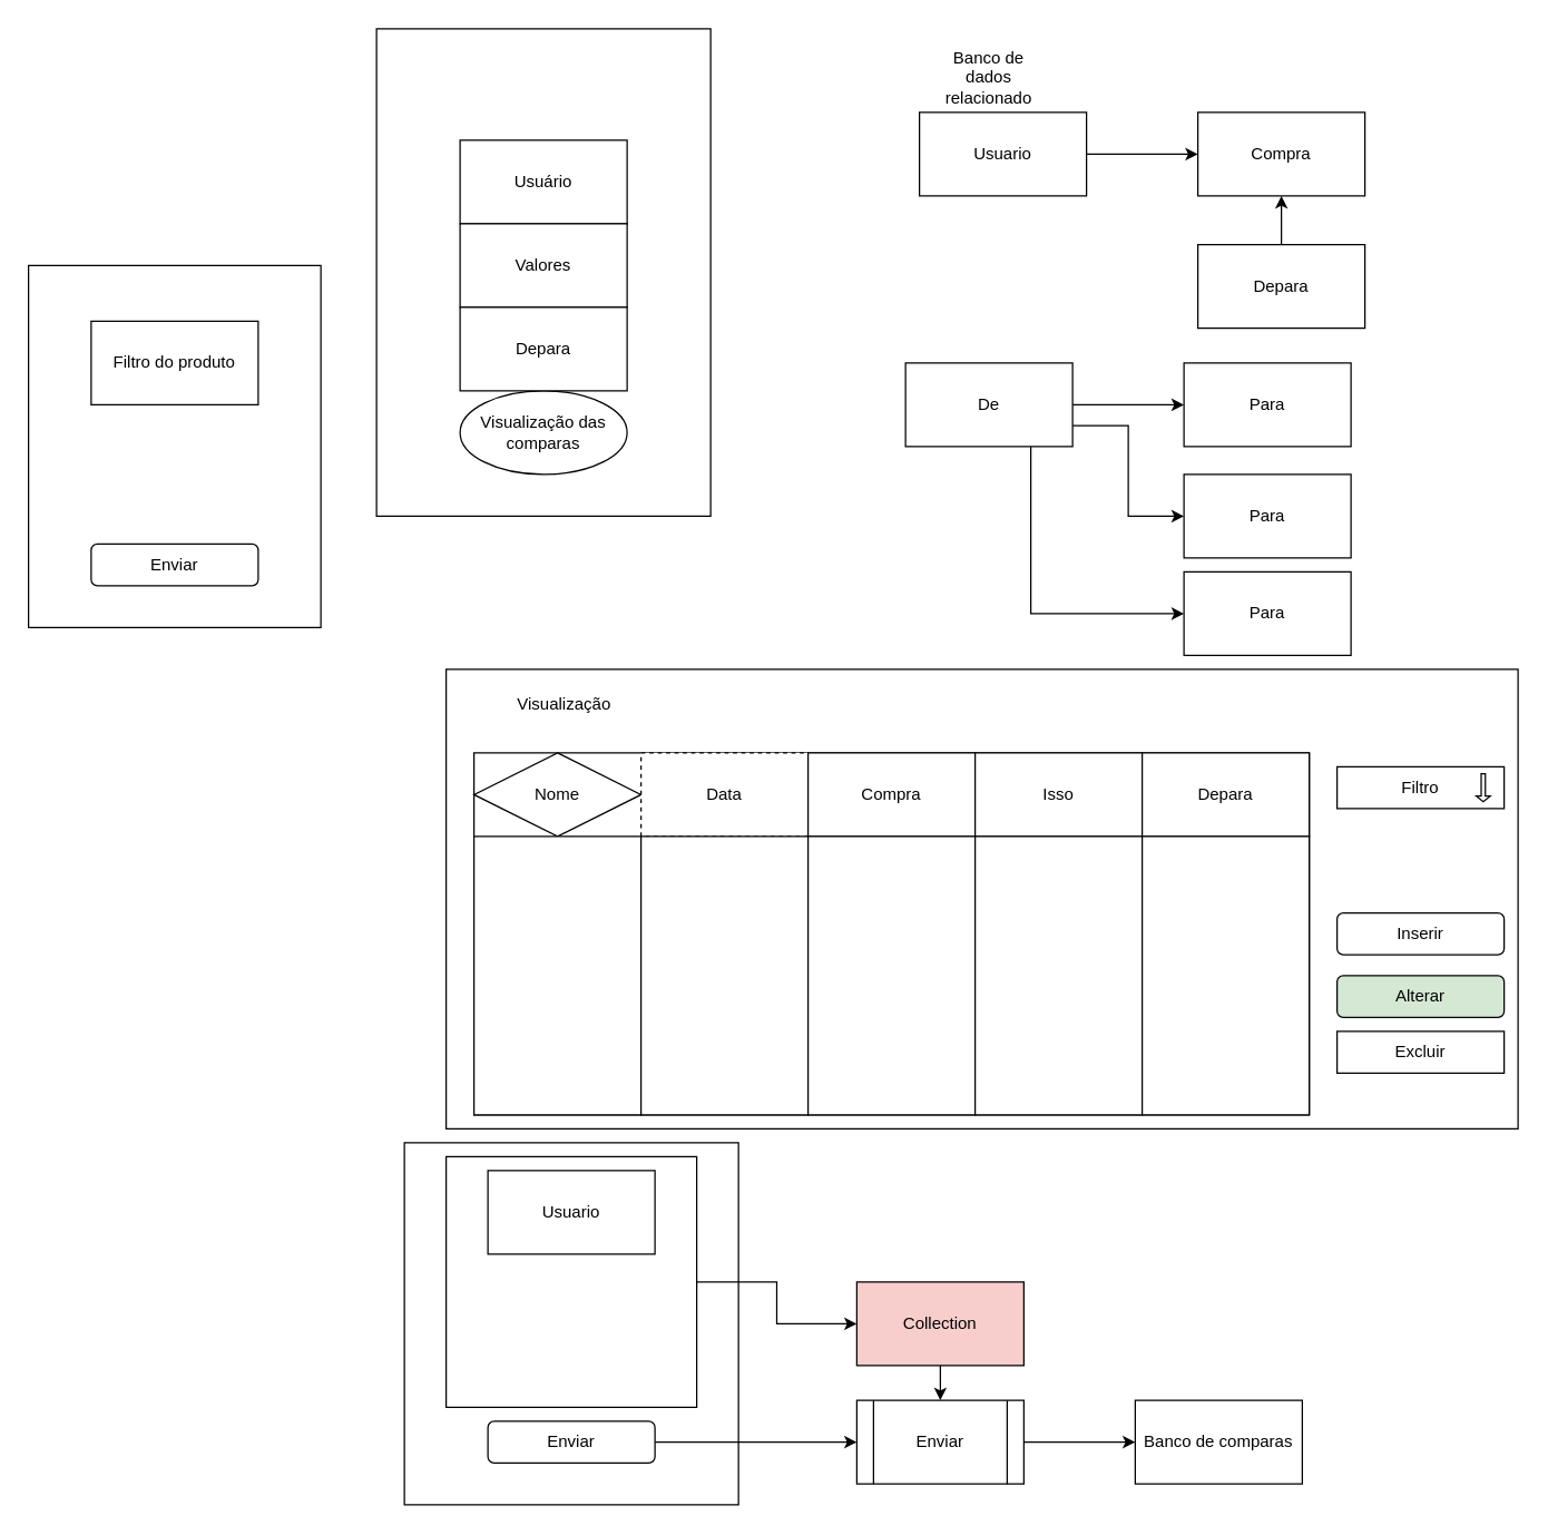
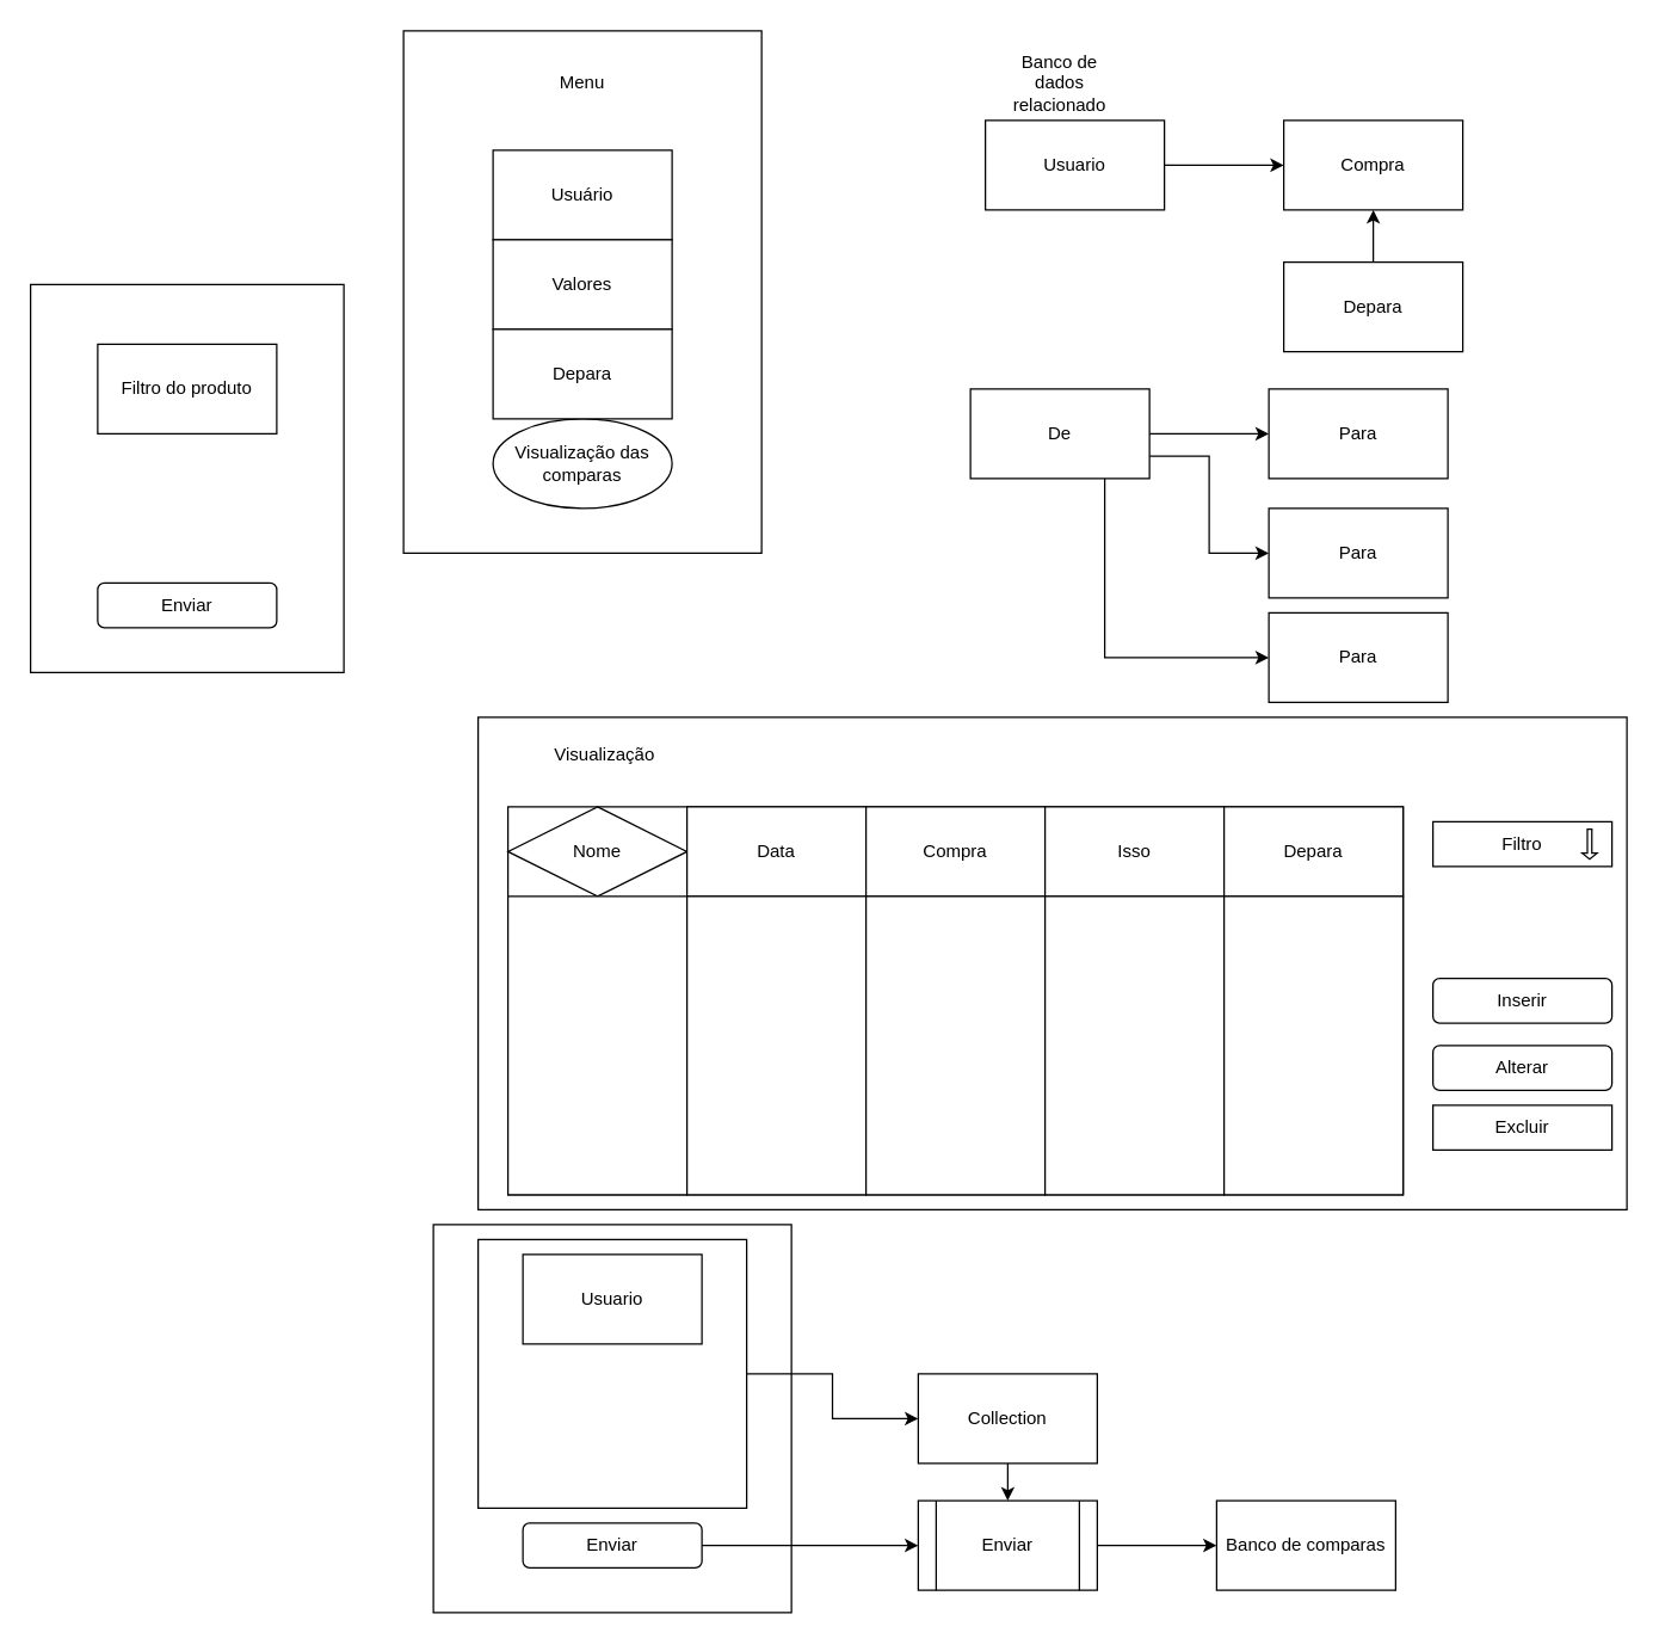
+ <mxCell id="9" value="Menu" style="text;html=1;strokeColor=none;fillColor=none;align=center;verticalAlign=middle;whiteSpace=wrap;rounded=0;" vertex="1" parent="1"><mxGeometry x="360" y="40" width="60" height="30" as="geometry" /></mxCell>
- <mxCell id="12" value="Data" style="rounded=0;whiteSpace=wrap;html=1;dashed=1;" vertex="1" parent="1"><mxGeometry x="460" y="540" width="120" height="60" as="geometry" /></mxCell>
+ <mxCell id="12" value="Data" style="rounded=0;whiteSpace=wrap;html=1;" vertex="1" parent="1"><mxGeometry x="460" y="540" width="120" height="60" as="geometry" /></mxCell>
- <mxCell id="47" value="Alterar" style="rounded=1;whiteSpace=wrap;html=1;fillColor=#d5e8d4;" vertex="1" parent="1"><mxGeometry x="960" y="700" width="120" height="30" as="geometry" /></mxCell>
+ <mxCell id="47" value="Alterar" style="rounded=1;whiteSpace=wrap;html=1;" vertex="1" parent="1"><mxGeometry x="960" y="700" width="120" height="30" as="geometry" /></mxCell>
- <mxCell id="39" value="Collection" style="rounded=0;whiteSpace=wrap;html=1;fillColor=#f8cecc;" vertex="1" parent="1"><mxGeometry x="615" y="920" width="120" height="60" as="geometry" /></mxCell>
+ <mxCell id="39" value="Collection" style="rounded=0;whiteSpace=wrap;html=1;" vertex="1" parent="1"><mxGeometry x="615" y="920" width="120" height="60" as="geometry" /></mxCell>
